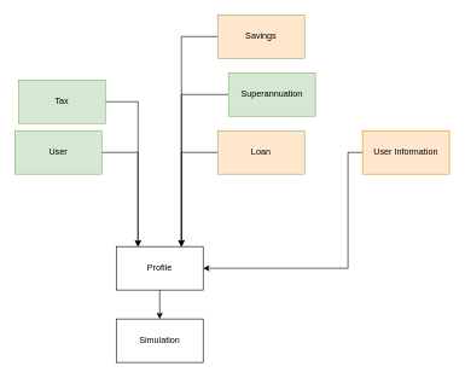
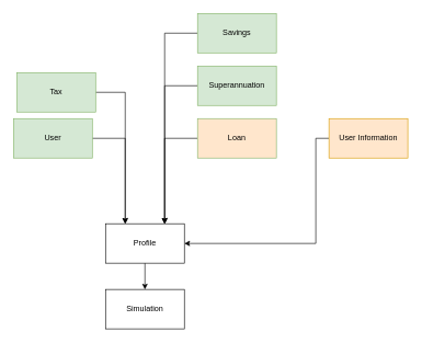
- <mxCell id="16" value="Savings" style="rounded=0;whiteSpace=wrap;html=1;fillColor=#ffe6cc;strokeColor=#82b366;" vertex="1" parent="1"><mxGeometry x="300" y="20" width="120" height="60" as="geometry" /></mxCell>
+ <mxCell id="16" value="Savings" style="rounded=0;whiteSpace=wrap;html=1;fillColor=#d5e8d4;strokeColor=#82b366;" vertex="1" parent="1"><mxGeometry x="300" y="20" width="120" height="60" as="geometry" /></mxCell>
- <mxCell id="14" value="Superannuation" style="rounded=0;whiteSpace=wrap;html=1;fillColor=#d5e8d4;strokeColor=#82b366;" vertex="1" parent="1"><mxGeometry x="315" y="100" width="120" height="60" as="geometry" /></mxCell>
+ <mxCell id="14" value="Superannuation" style="rounded=0;whiteSpace=wrap;html=1;fillColor=#d5e8d4;strokeColor=#82b366;" vertex="1" parent="1"><mxGeometry x="300" y="100" width="120" height="60" as="geometry" /></mxCell>
